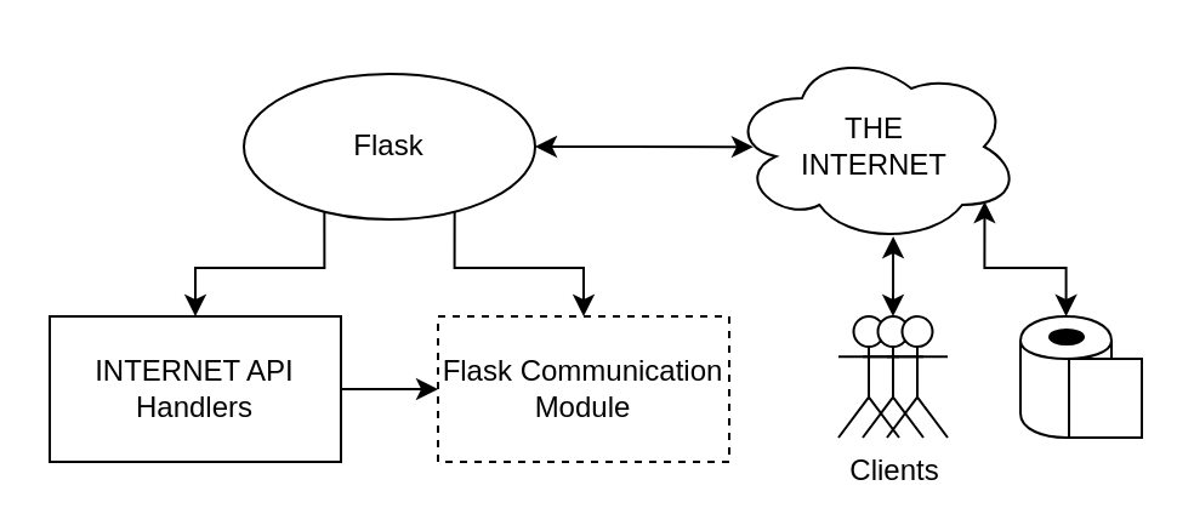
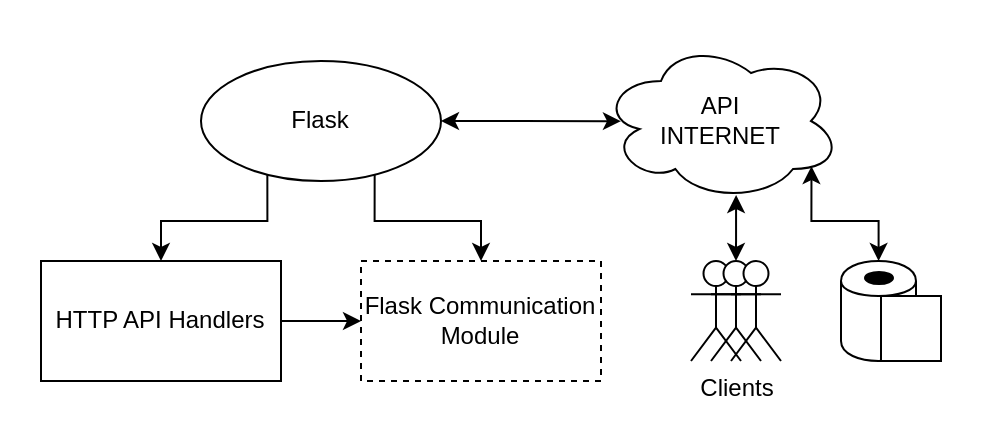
- <mxCell id="9" value="&lt;div&gt;THE&lt;/div&gt;&lt;div&gt;INTERNET&lt;br&gt;&lt;/div&gt;" style="ellipse;shape=cloud;whiteSpace=wrap;html=1;" vertex="1" parent="1"><mxGeometry x="300" y="20" width="120" height="80" as="geometry" /></mxCell>
+ <mxCell id="9" value="&lt;div&gt;API&lt;/div&gt;&lt;div&gt;INTERNET&lt;br&gt;&lt;/div&gt;" style="ellipse;shape=cloud;whiteSpace=wrap;html=1;" vertex="1" parent="1"><mxGeometry x="300" y="20" width="120" height="80" as="geometry" /></mxCell>
- <mxCell id="3" value="INTERNET API Handlers" style="rounded=0;whiteSpace=wrap;html=1;" vertex="1" parent="1"><mxGeometry x="20" y="130" width="120" height="60" as="geometry" /></mxCell>
+ <mxCell id="3" value="HTTP API Handlers" style="rounded=0;whiteSpace=wrap;html=1;" vertex="1" parent="1"><mxGeometry x="20" y="130" width="120" height="60" as="geometry" /></mxCell>
